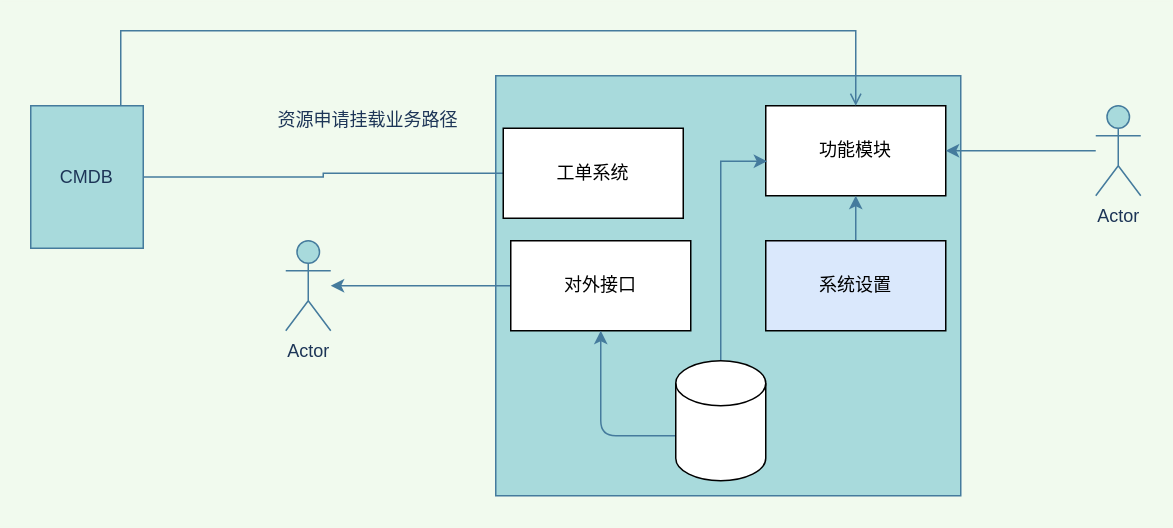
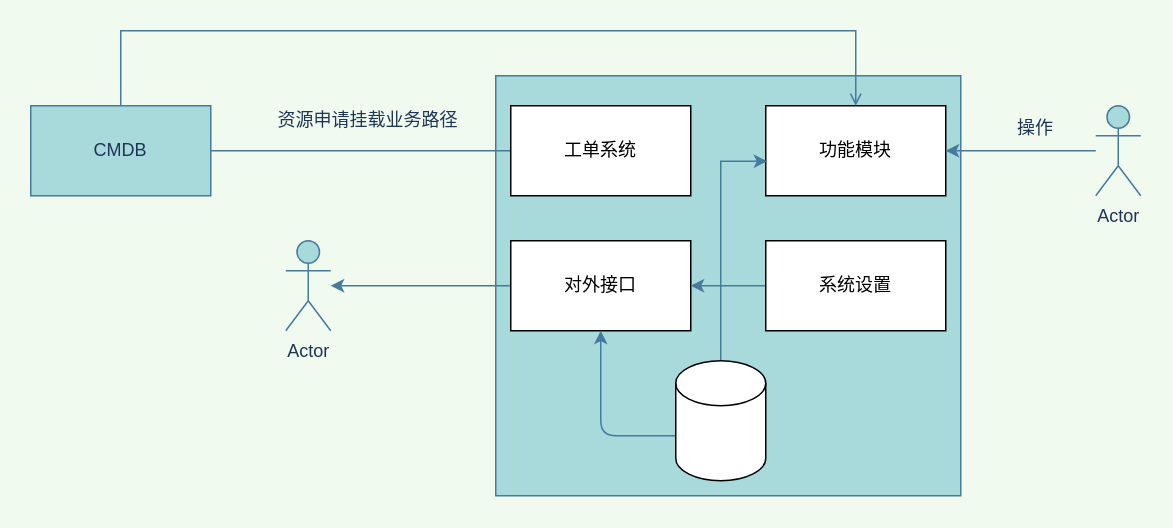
+ <mxCell id="18" value="操作" style="text;html=1;strokeColor=none;fillColor=none;align=center;verticalAlign=middle;whiteSpace=wrap;rounded=0;fontColor=#1D3557;" vertex="1" parent="1"><mxGeometry x="660" y="70" width="60" height="30" as="geometry" /></mxCell>
- <mxCell id="4" value="工单系统" style="rounded=0;whiteSpace=wrap;html=1;" vertex="1" parent="1"><mxGeometry x="335" y="85" width="120" height="60" as="geometry" /></mxCell>
+ <mxCell id="4" value="工单系统" style="rounded=0;whiteSpace=wrap;html=1;" vertex="1" parent="1"><mxGeometry x="340" y="70" width="120" height="60" as="geometry" /></mxCell>
- <mxCell id="11" value="CMDB" style="rounded=0;whiteSpace=wrap;html=1;fillColor=#A8DADC;strokeColor=#457B9D;fontColor=#1D3557;" vertex="1" parent="1"><mxGeometry x="20" y="70" width="75" height="95" as="geometry" /></mxCell>
+ <mxCell id="11" value="CMDB" style="rounded=0;whiteSpace=wrap;html=1;fillColor=#A8DADC;strokeColor=#457B9D;fontColor=#1D3557;" vertex="1" parent="1"><mxGeometry x="20" y="70" width="120" height="60" as="geometry" /></mxCell>
- <mxCell id="8" value="" style="edgeStyle=orthogonalEdgeStyle;rounded=0;orthogonalLoop=1;jettySize=auto;html=1;labelBackgroundColor=#F1FAEE;strokeColor=#457B9D;fontColor=#1D3557;" edge="1" parent="1" source="9" target="5"><mxGeometry relative="1" as="geometry" /></mxCell>
+ <mxCell id="8" value="" style="edgeStyle=orthogonalEdgeStyle;rounded=0;orthogonalLoop=1;jettySize=auto;html=1;labelBackgroundColor=#F1FAEE;strokeColor=#457B9D;fontColor=#1D3557;" edge="1" parent="1" source="9" target="7"><mxGeometry relative="1" as="geometry" /></mxCell>
- <mxCell id="9" value="系统设置" style="rounded=0;whiteSpace=wrap;html=1;fillColor=#dae8fc;" vertex="1" parent="1"><mxGeometry x="510" y="160" width="120" height="60" as="geometry" /></mxCell>
+ <mxCell id="9" value="系统设置" style="rounded=0;whiteSpace=wrap;html=1;" vertex="1" parent="1"><mxGeometry x="510" y="160" width="120" height="60" as="geometry" /></mxCell>
